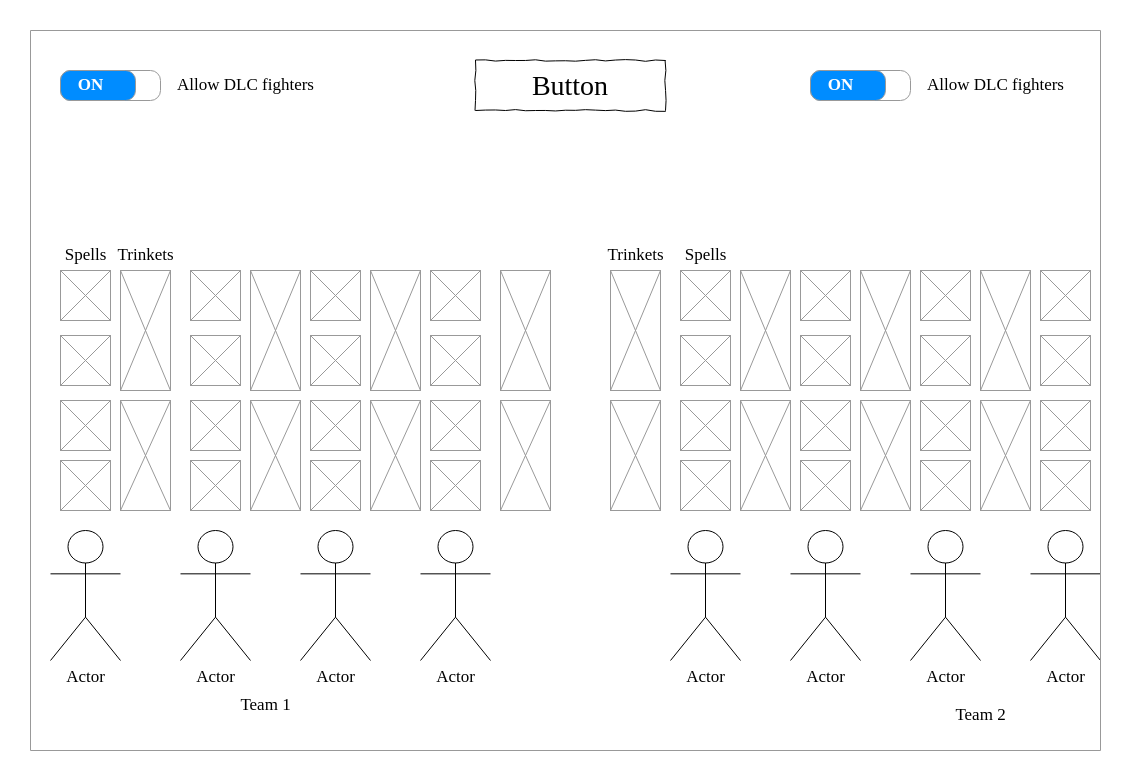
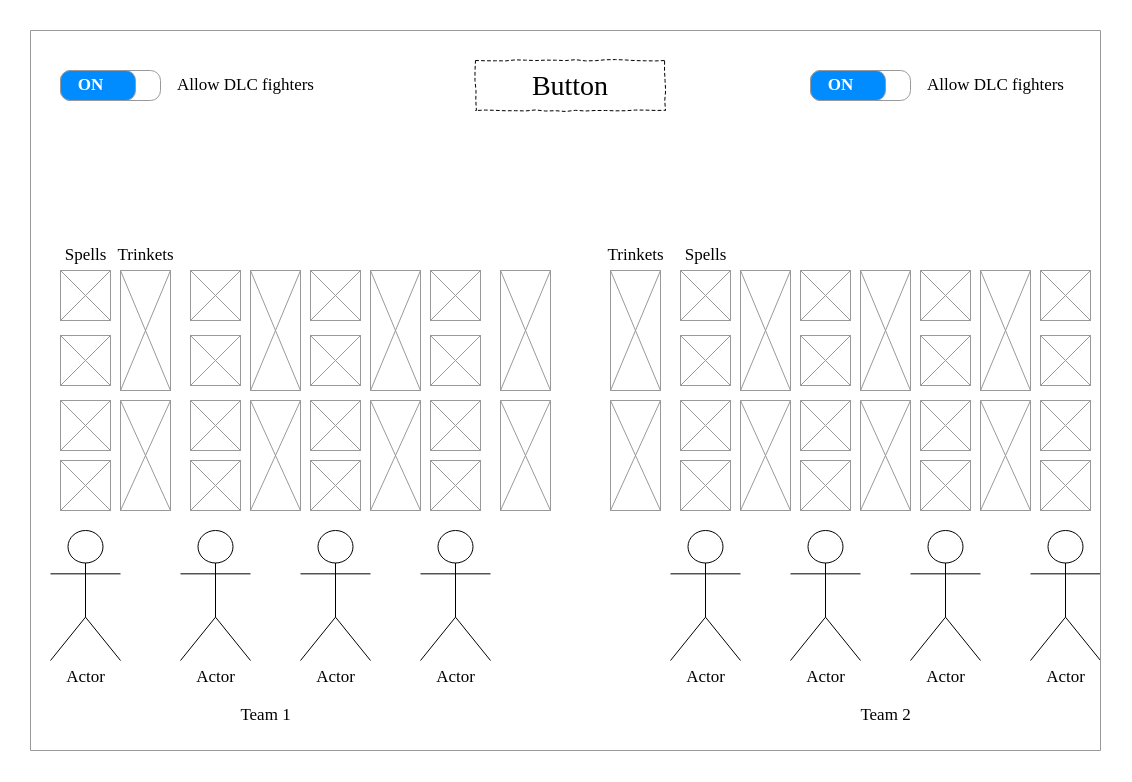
- <mxCell id="2" value="Button" style="whiteSpace=wrap;html=1;rounded=0;shadow=0;labelBackgroundColor=none;strokeWidth=1;fontFamily=Verdana;fontSize=28;align=center;comic=1;" parent="1" vertex="1"><mxGeometry x="475" y="60" width="190" height="50" as="geometry" /></mxCell>
+ <mxCell id="2" value="Button" style="whiteSpace=wrap;html=1;rounded=0;shadow=0;labelBackgroundColor=none;strokeWidth=1;fontFamily=Verdana;fontSize=28;align=center;comic=1;dashed=1;" parent="1" vertex="1"><mxGeometry x="475" y="60" width="190" height="50" as="geometry" /></mxCell>
- <mxCell id="3" value="&lt;font style=&quot;font-size: 17px;&quot; face=&quot;Times New Roman&quot;&gt;Team 1&lt;/font&gt;" style="text;html=1;align=center;verticalAlign=middle;resizable=0;points=[];autosize=1;strokeColor=none;fillColor=none;" vertex="1" parent="1"><mxGeometry x="230" y="690" width="70" height="30" as="geometry" /></mxCell>
+ <mxCell id="3" value="&lt;font style=&quot;font-size: 17px;&quot; face=&quot;Times New Roman&quot;&gt;Team 1&lt;/font&gt;" style="text;html=1;align=center;verticalAlign=middle;resizable=0;points=[];autosize=1;strokeColor=none;fillColor=none;" vertex="1" parent="1"><mxGeometry x="230" y="700" width="70" height="30" as="geometry" /></mxCell>
- <mxCell id="8" value="&lt;font style=&quot;font-size: 17px;&quot; face=&quot;Times New Roman&quot;&gt;Team 2&lt;/font&gt;" style="text;html=1;align=center;verticalAlign=middle;resizable=0;points=[];autosize=1;strokeColor=none;fillColor=none;" vertex="1" parent="1"><mxGeometry x="945" y="700" width="70" height="30" as="geometry" /></mxCell>
+ <mxCell id="8" value="&lt;font style=&quot;font-size: 17px;&quot; face=&quot;Times New Roman&quot;&gt;Team 2&lt;/font&gt;" style="text;html=1;align=center;verticalAlign=middle;resizable=0;points=[];autosize=1;strokeColor=none;fillColor=none;" vertex="1" parent="1"><mxGeometry x="850" y="700" width="70" height="30" as="geometry" /></mxCell>
